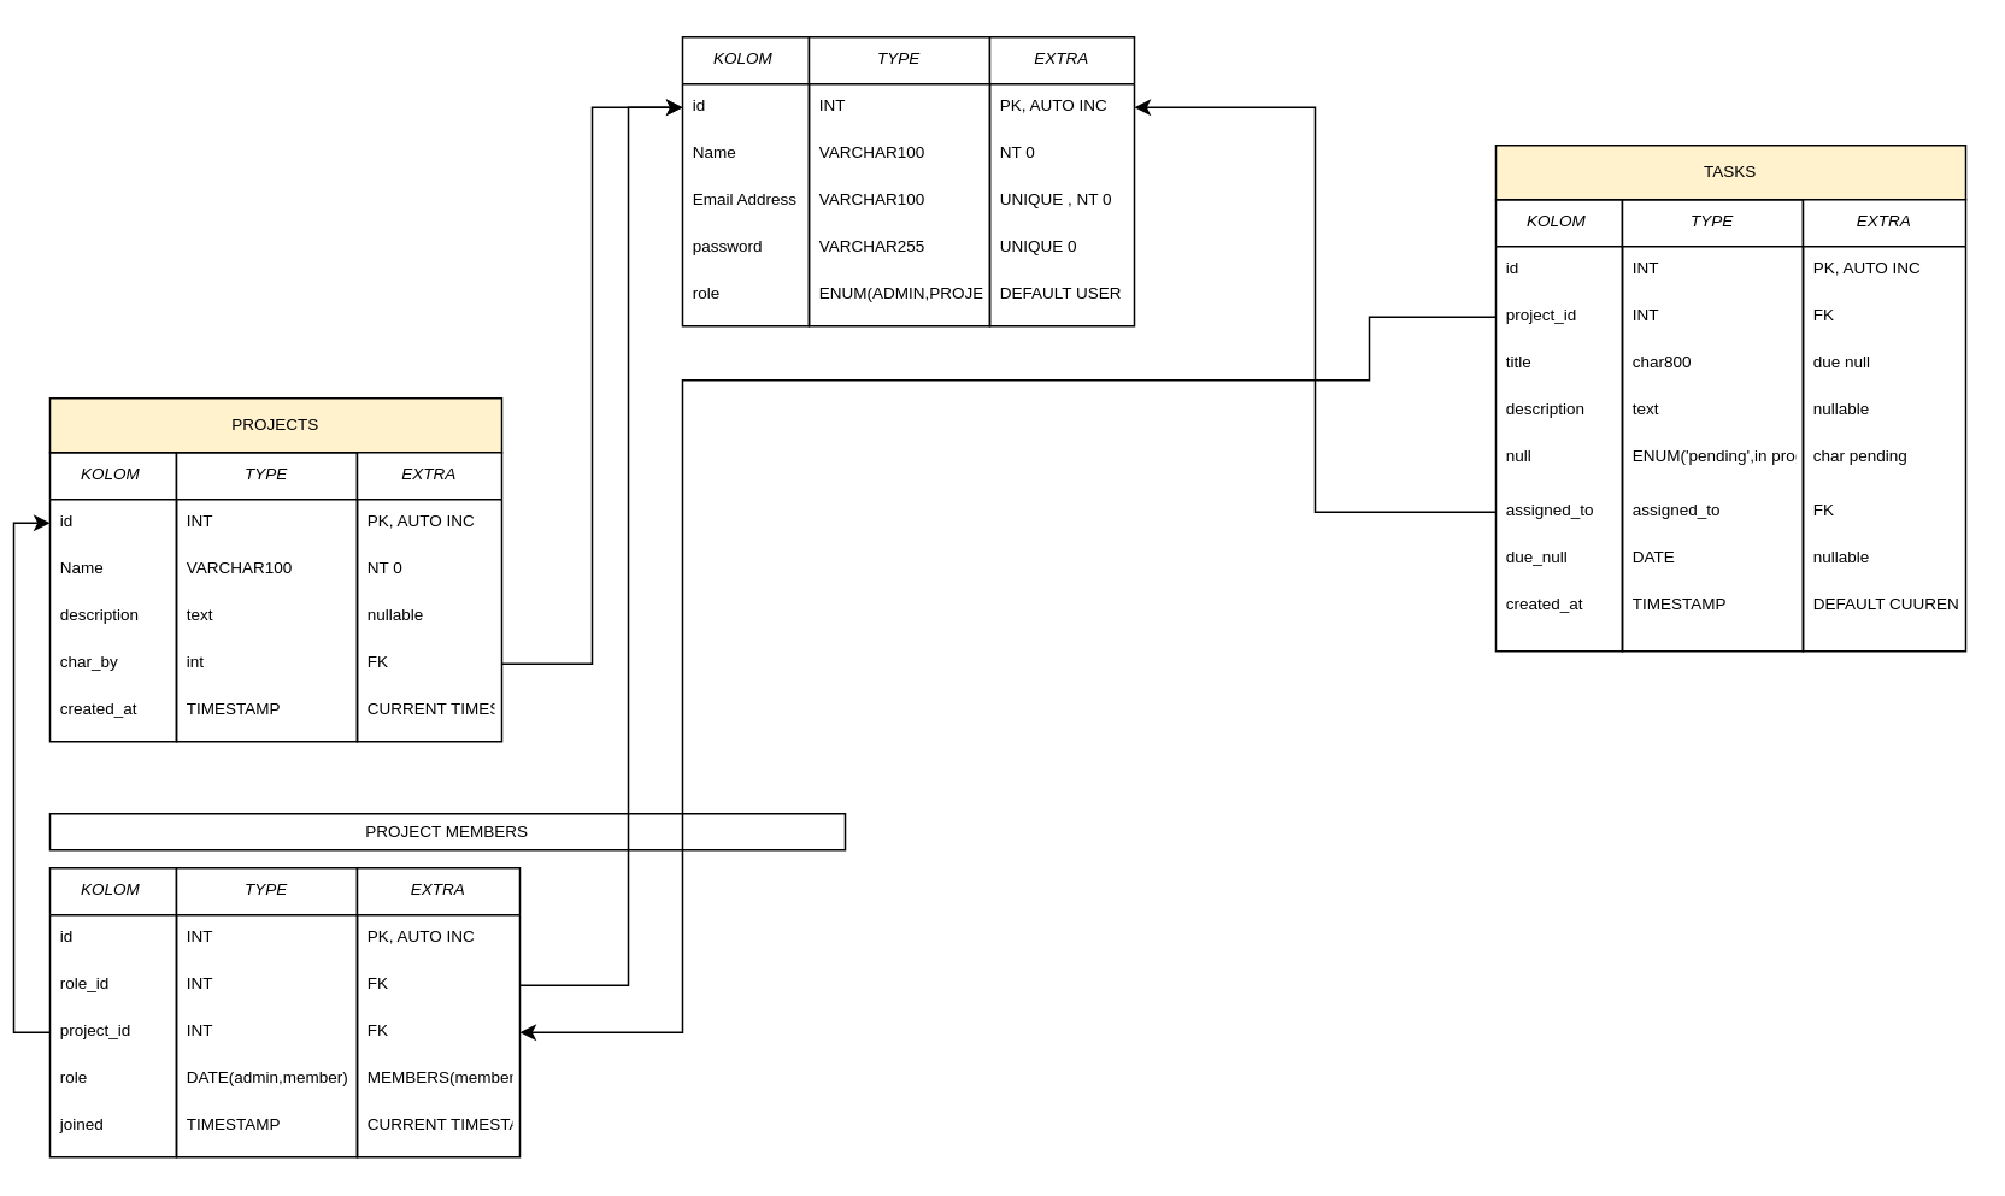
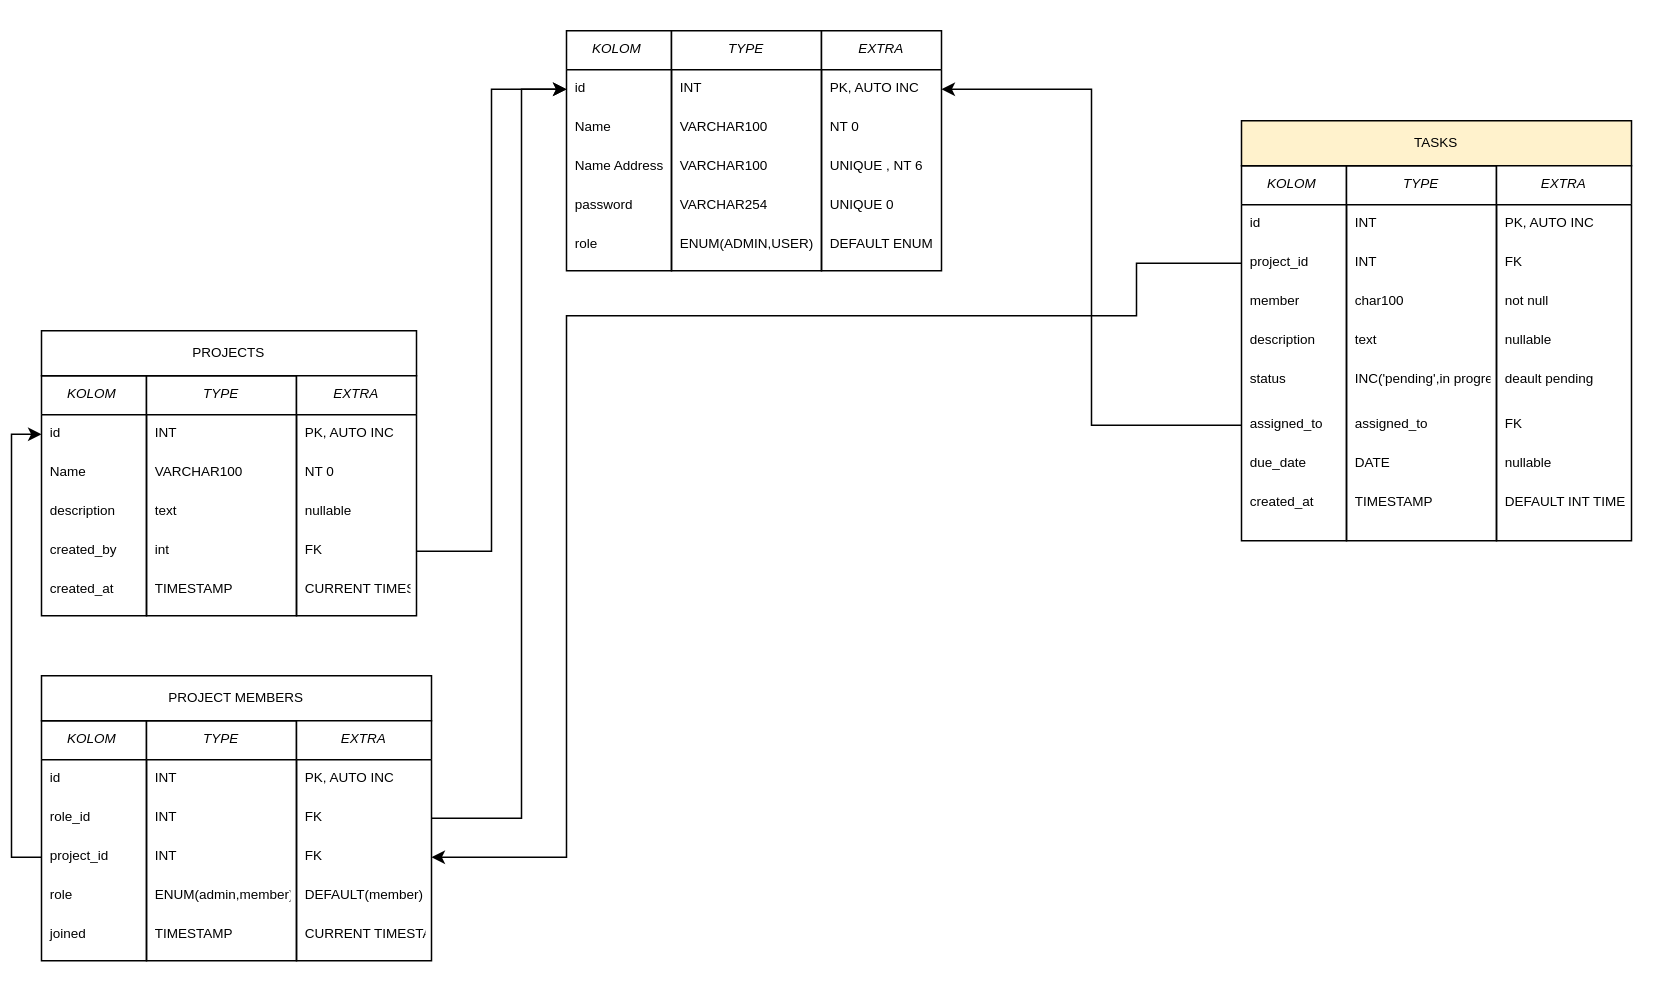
- <mxCell id="5" value="Email Address" style="text;align=left;verticalAlign=top;spacingLeft=4;spacingRight=4;overflow=hidden;rotatable=0;points=[[0,0.5],[1,0.5]];portConstraint=eastwest;rounded=0;shadow=0;html=0;fontSize=9;" parent="2" vertex="1"><mxGeometry y="78" width="70" height="26" as="geometry" /></mxCell>
+ <mxCell id="5" value="Name Address" style="text;align=left;verticalAlign=top;spacingLeft=4;spacingRight=4;overflow=hidden;rotatable=0;points=[[0,0.5],[1,0.5]];portConstraint=eastwest;rounded=0;shadow=0;html=0;fontSize=9;" parent="2" vertex="1"><mxGeometry y="78" width="70" height="26" as="geometry" /></mxCell>
- <mxCell id="17" value="UNIQUE , NT 0" style="text;align=left;verticalAlign=top;spacingLeft=4;spacingRight=4;overflow=hidden;rotatable=0;points=[[0,0.5],[1,0.5]];portConstraint=eastwest;rounded=0;shadow=0;html=0;fontSize=9;" parent="14" vertex="1"><mxGeometry y="78" width="80" height="26" as="geometry" /></mxCell>
+ <mxCell id="17" value="UNIQUE , NT 6" style="text;align=left;verticalAlign=top;spacingLeft=4;spacingRight=4;overflow=hidden;rotatable=0;points=[[0,0.5],[1,0.5]];portConstraint=eastwest;rounded=0;shadow=0;html=0;fontSize=9;" parent="14" vertex="1"><mxGeometry y="78" width="80" height="26" as="geometry" /></mxCell>
- <mxCell id="12" value="VARCHAR255" style="text;align=left;verticalAlign=top;spacingLeft=4;spacingRight=4;overflow=hidden;rotatable=0;points=[[0,0.5],[1,0.5]];portConstraint=eastwest;rounded=0;shadow=0;html=0;fontSize=9;" parent="8" vertex="1"><mxGeometry y="104" width="100" height="26" as="geometry" /></mxCell>
+ <mxCell id="12" value="VARCHAR254" style="text;align=left;verticalAlign=top;spacingLeft=4;spacingRight=4;overflow=hidden;rotatable=0;points=[[0,0.5],[1,0.5]];portConstraint=eastwest;rounded=0;shadow=0;html=0;fontSize=9;" parent="8" vertex="1"><mxGeometry y="104" width="100" height="26" as="geometry" /></mxCell>
- <mxCell id="13" value="ENUM(ADMIN,PROJECTS)" style="text;align=left;verticalAlign=top;spacingLeft=4;spacingRight=4;overflow=hidden;rotatable=0;points=[[0,0.5],[1,0.5]];portConstraint=eastwest;rounded=0;shadow=0;html=0;fontSize=9;" parent="8" vertex="1"><mxGeometry y="130" width="100" height="26" as="geometry" /></mxCell>
+ <mxCell id="13" value="ENUM(ADMIN,USER)" style="text;align=left;verticalAlign=top;spacingLeft=4;spacingRight=4;overflow=hidden;rotatable=0;points=[[0,0.5],[1,0.5]];portConstraint=eastwest;rounded=0;shadow=0;html=0;fontSize=9;" parent="8" vertex="1"><mxGeometry y="130" width="100" height="26" as="geometry" /></mxCell>
- <mxCell id="19" value="DEFAULT USER" style="text;align=left;verticalAlign=top;spacingLeft=4;spacingRight=4;overflow=hidden;rotatable=0;points=[[0,0.5],[1,0.5]];portConstraint=eastwest;rounded=0;shadow=0;html=0;fontSize=9;" parent="14" vertex="1"><mxGeometry y="130" width="80" height="26" as="geometry" /></mxCell>
+ <mxCell id="19" value="DEFAULT ENUM" style="text;align=left;verticalAlign=top;spacingLeft=4;spacingRight=4;overflow=hidden;rotatable=0;points=[[0,0.5],[1,0.5]];portConstraint=eastwest;rounded=0;shadow=0;html=0;fontSize=9;" parent="14" vertex="1"><mxGeometry y="130" width="80" height="26" as="geometry" /></mxCell>
- <mxCell id="64" value="title" style="text;align=left;verticalAlign=top;spacingLeft=4;spacingRight=4;overflow=hidden;rotatable=0;points=[[0,0.5],[1,0.5]];portConstraint=eastwest;rounded=0;shadow=0;html=0;fontSize=9;" parent="61" vertex="1"><mxGeometry y="78" width="70" height="26" as="geometry" /></mxCell>
+ <mxCell id="64" value="member" style="text;align=left;verticalAlign=top;spacingLeft=4;spacingRight=4;overflow=hidden;rotatable=0;points=[[0,0.5],[1,0.5]];portConstraint=eastwest;rounded=0;shadow=0;html=0;fontSize=9;" parent="61" vertex="1"><mxGeometry y="78" width="70" height="26" as="geometry" /></mxCell>
- <mxCell id="73" value="char800" style="text;align=left;verticalAlign=top;spacingLeft=4;spacingRight=4;overflow=hidden;rotatable=0;points=[[0,0.5],[1,0.5]];portConstraint=eastwest;rounded=0;shadow=0;html=0;fontSize=9;" parent="70" vertex="1"><mxGeometry y="78" width="100" height="26" as="geometry" /></mxCell>
+ <mxCell id="73" value="char100" style="text;align=left;verticalAlign=top;spacingLeft=4;spacingRight=4;overflow=hidden;rotatable=0;points=[[0,0.5],[1,0.5]];portConstraint=eastwest;rounded=0;shadow=0;html=0;fontSize=9;" parent="70" vertex="1"><mxGeometry y="78" width="100" height="26" as="geometry" /></mxCell>
- <mxCell id="83" value="due null" style="text;align=left;verticalAlign=top;spacingLeft=4;spacingRight=4;overflow=hidden;rotatable=0;points=[[0,0.5],[1,0.5]];portConstraint=eastwest;rounded=0;shadow=0;html=0;fontSize=9;" parent="80" vertex="1"><mxGeometry y="78" width="90" height="26" as="geometry" /></mxCell>
+ <mxCell id="83" value="not null" style="text;align=left;verticalAlign=top;spacingLeft=4;spacingRight=4;overflow=hidden;rotatable=0;points=[[0,0.5],[1,0.5]];portConstraint=eastwest;rounded=0;shadow=0;html=0;fontSize=9;" parent="80" vertex="1"><mxGeometry y="78" width="90" height="26" as="geometry" /></mxCell>
- <mxCell id="32" value="PROJECTS" style="rounded=0;whiteSpace=wrap;html=1;fontSize=9;fillColor=#fff2cc;" parent="1" vertex="1"><mxGeometry x="20" y="220" width="250" height="30" as="geometry" /></mxCell>
+ <mxCell id="32" value="PROJECTS" style="rounded=0;whiteSpace=wrap;html=1;fontSize=9;" parent="1" vertex="1"><mxGeometry x="20" y="220" width="250" height="30" as="geometry" /></mxCell>
- <mxCell id="66" value="null" style="text;align=left;verticalAlign=top;spacingLeft=4;spacingRight=4;overflow=hidden;rotatable=0;points=[[0,0.5],[1,0.5]];portConstraint=eastwest;rounded=0;shadow=0;html=0;fontSize=9;" parent="61" vertex="1"><mxGeometry y="130" width="70" height="30" as="geometry" /></mxCell>
+ <mxCell id="66" value="status" style="text;align=left;verticalAlign=top;spacingLeft=4;spacingRight=4;overflow=hidden;rotatable=0;points=[[0,0.5],[1,0.5]];portConstraint=eastwest;rounded=0;shadow=0;html=0;fontSize=9;" parent="61" vertex="1"><mxGeometry y="130" width="70" height="30" as="geometry" /></mxCell>
- <mxCell id="75" value="ENUM('pending',in progres)" style="text;align=left;verticalAlign=top;spacingLeft=4;spacingRight=4;overflow=hidden;rotatable=0;points=[[0,0.5],[1,0.5]];portConstraint=eastwest;rounded=0;shadow=0;html=0;fontSize=9;" parent="70" vertex="1"><mxGeometry y="130" width="100" height="30" as="geometry" /></mxCell>
+ <mxCell id="75" value="INC('pending',in progres)" style="text;align=left;verticalAlign=top;spacingLeft=4;spacingRight=4;overflow=hidden;rotatable=0;points=[[0,0.5],[1,0.5]];portConstraint=eastwest;rounded=0;shadow=0;html=0;fontSize=9;" parent="70" vertex="1"><mxGeometry y="130" width="100" height="30" as="geometry" /></mxCell>
- <mxCell id="85" value="char pending" style="text;align=left;verticalAlign=top;spacingLeft=4;spacingRight=4;overflow=hidden;rotatable=0;points=[[0,0.5],[1,0.5]];portConstraint=eastwest;rounded=0;shadow=0;html=0;fontSize=9;" parent="80" vertex="1"><mxGeometry y="130" width="90" height="30" as="geometry" /></mxCell>
+ <mxCell id="85" value="deault pending" style="text;align=left;verticalAlign=top;spacingLeft=4;spacingRight=4;overflow=hidden;rotatable=0;points=[[0,0.5],[1,0.5]];portConstraint=eastwest;rounded=0;shadow=0;html=0;fontSize=9;" parent="80" vertex="1"><mxGeometry y="130" width="90" height="30" as="geometry" /></mxCell>
- <mxCell id="68" value="due_null" style="text;align=left;verticalAlign=top;spacingLeft=4;spacingRight=4;overflow=hidden;rotatable=0;points=[[0,0.5],[1,0.5]];portConstraint=eastwest;rounded=0;shadow=0;html=0;fontSize=9;" parent="61" vertex="1"><mxGeometry y="186" width="70" height="26" as="geometry" /></mxCell>
+ <mxCell id="68" value="due_date" style="text;align=left;verticalAlign=top;spacingLeft=4;spacingRight=4;overflow=hidden;rotatable=0;points=[[0,0.5],[1,0.5]];portConstraint=eastwest;rounded=0;shadow=0;html=0;fontSize=9;" parent="61" vertex="1"><mxGeometry y="186" width="70" height="26" as="geometry" /></mxCell>
- <mxCell id="88" value="DEFAULT CUURENT TIMESTAMP " style="text;align=left;verticalAlign=top;spacingLeft=4;spacingRight=4;overflow=hidden;rotatable=0;points=[[0,0.5],[1,0.5]];portConstraint=eastwest;rounded=0;shadow=0;html=0;fontSize=9;" parent="80" vertex="1"><mxGeometry y="212" width="90" height="38" as="geometry" /></mxCell>
+ <mxCell id="88" value="DEFAULT INT TIMESTAMP " style="text;align=left;verticalAlign=top;spacingLeft=4;spacingRight=4;overflow=hidden;rotatable=0;points=[[0,0.5],[1,0.5]];portConstraint=eastwest;rounded=0;shadow=0;html=0;fontSize=9;" parent="80" vertex="1"><mxGeometry y="212" width="90" height="38" as="geometry" /></mxCell>
- <mxCell id="24" value="char_by" style="text;align=left;verticalAlign=top;spacingLeft=4;spacingRight=4;overflow=hidden;rotatable=0;points=[[0,0.5],[1,0.5]];portConstraint=eastwest;rounded=0;shadow=0;html=0;fontSize=9;" parent="20" vertex="1"><mxGeometry y="104" width="70" height="26" as="geometry" /></mxCell>
+ <mxCell id="24" value="created_by" style="text;align=left;verticalAlign=top;spacingLeft=4;spacingRight=4;overflow=hidden;rotatable=0;points=[[0,0.5],[1,0.5]];portConstraint=eastwest;rounded=0;shadow=0;html=0;fontSize=9;" parent="20" vertex="1"><mxGeometry y="104" width="70" height="26" as="geometry" /></mxCell>
- <mxCell id="52" value="PROJECT MEMBERS" style="rounded=0;whiteSpace=wrap;html=1;fontSize=9;" parent="1" vertex="1"><mxGeometry x="20" y="450" width="440" height="20" as="geometry" /></mxCell>
+ <mxCell id="52" value="PROJECT MEMBERS" style="rounded=0;whiteSpace=wrap;html=1;fontSize=9;" parent="1" vertex="1"><mxGeometry x="20" y="450" width="260" height="30" as="geometry" /></mxCell>
- <mxCell id="50" value="DATE(admin,member)" style="text;align=left;verticalAlign=top;spacingLeft=4;spacingRight=4;overflow=hidden;rotatable=0;points=[[0,0.5],[1,0.5]];portConstraint=eastwest;rounded=0;shadow=0;html=0;fontSize=9;" parent="46" vertex="1"><mxGeometry y="104" width="100" height="26" as="geometry" /></mxCell>
+ <mxCell id="50" value="ENUM(admin,member)" style="text;align=left;verticalAlign=top;spacingLeft=4;spacingRight=4;overflow=hidden;rotatable=0;points=[[0,0.5],[1,0.5]];portConstraint=eastwest;rounded=0;shadow=0;html=0;fontSize=9;" parent="46" vertex="1"><mxGeometry y="104" width="100" height="26" as="geometry" /></mxCell>
- <mxCell id="57" value="MEMBERS(member)" style="text;align=left;verticalAlign=top;spacingLeft=4;spacingRight=4;overflow=hidden;rotatable=0;points=[[0,0.5],[1,0.5]];portConstraint=eastwest;rounded=0;shadow=0;html=0;fontSize=9;" parent="53" vertex="1"><mxGeometry y="104" width="90" height="26" as="geometry" /></mxCell>
+ <mxCell id="57" value="DEFAULT(member)" style="text;align=left;verticalAlign=top;spacingLeft=4;spacingRight=4;overflow=hidden;rotatable=0;points=[[0,0.5],[1,0.5]];portConstraint=eastwest;rounded=0;shadow=0;html=0;fontSize=9;" parent="53" vertex="1"><mxGeometry y="104" width="90" height="26" as="geometry" /></mxCell>
